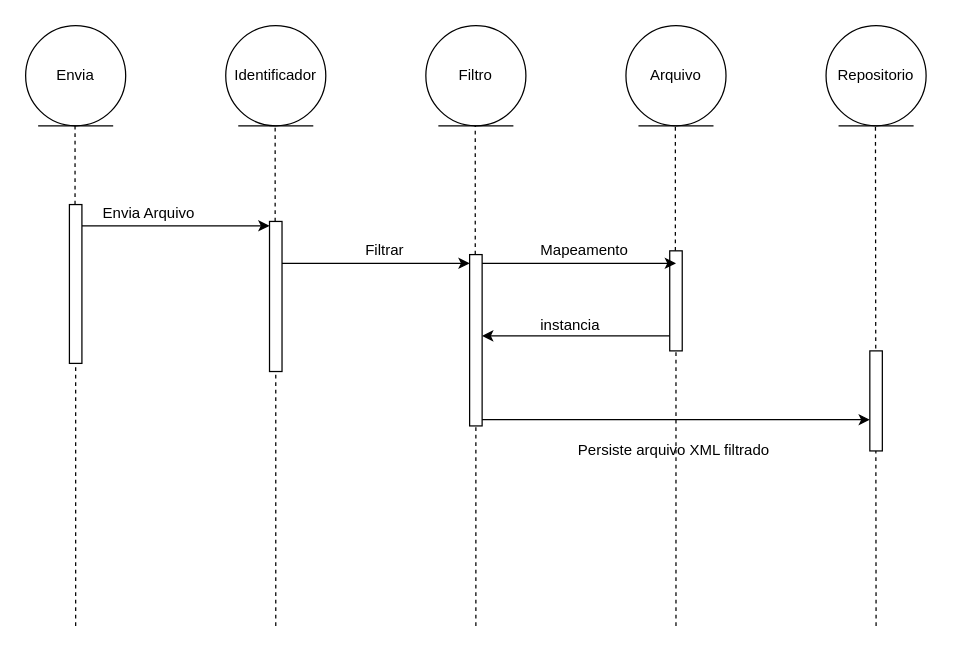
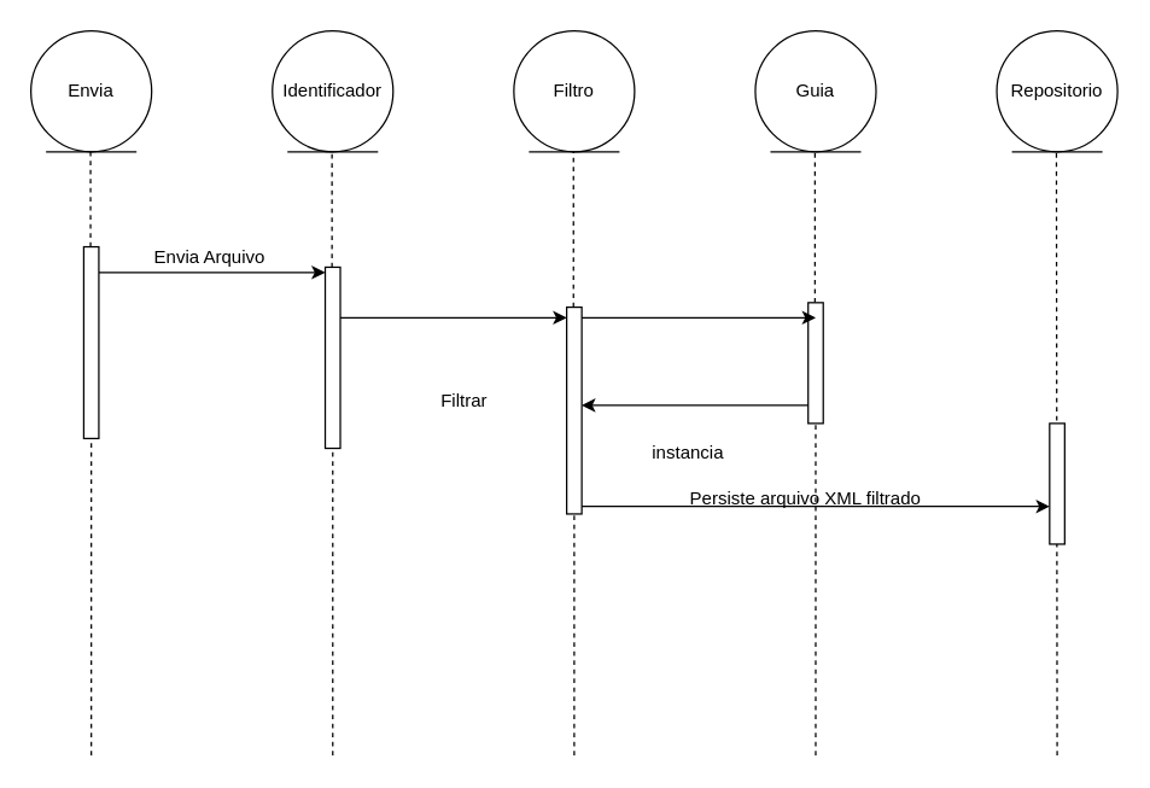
- <mxCell id="5" value="Arquivo" style="ellipse;shape=umlEntity;whiteSpace=wrap;html=1;" parent="1" vertex="1"><mxGeometry x="500" y="20" width="80" height="80" as="geometry" /></mxCell>
+ <mxCell id="5" value="Guia" style="ellipse;shape=umlEntity;whiteSpace=wrap;html=1;" parent="1" vertex="1"><mxGeometry x="500" y="20" width="80" height="80" as="geometry" /></mxCell>
- <mxCell id="17" value="Envia Arquivo" style="text;html=1;resizable=0;points=[];autosize=1;align=left;verticalAlign=top;spacingTop=-4;" vertex="1" parent="1"><mxGeometry x="80" y="160" width="90" height="20" as="geometry" /></mxCell>
+ <mxCell id="17" value="Envia Arquivo" style="text;html=1;resizable=0;points=[];autosize=1;align=left;verticalAlign=top;spacingTop=-4;" vertex="1" parent="1"><mxGeometry x="100" y="160" width="90" height="20" as="geometry" /></mxCell>
- <mxCell id="20" value="Filtrar" style="text;html=1;resizable=0;points=[];autosize=1;align=left;verticalAlign=top;spacingTop=-4;" vertex="1" parent="1"><mxGeometry x="290" y="190" width="50" height="20" as="geometry" /></mxCell>
+ <mxCell id="20" value="Filtrar" style="text;html=1;resizable=0;points=[];autosize=1;align=left;verticalAlign=top;spacingTop=-4;" vertex="1" parent="1"><mxGeometry x="290" y="255" width="50" height="20" as="geometry" /></mxCell>
- <mxCell id="21" value="Mapeamento" style="text;html=1;resizable=0;points=[];autosize=1;align=left;verticalAlign=top;spacingTop=-4;" vertex="1" parent="1"><mxGeometry x="430" y="190" width="90" height="20" as="geometry" /></mxCell>
- <mxCell id="23" value="instancia" style="text;html=1;resizable=0;points=[];autosize=1;align=left;verticalAlign=top;spacingTop=-4;" vertex="1" parent="1"><mxGeometry x="430" y="250" width="60" height="20" as="geometry" /></mxCell>
+ <mxCell id="23" value="instancia" style="text;html=1;resizable=0;points=[];autosize=1;align=left;verticalAlign=top;spacingTop=-4;" vertex="1" parent="1"><mxGeometry x="430" y="290" width="60" height="20" as="geometry" /></mxCell>
- <mxCell id="30" value="Persiste arquivo XML filtrado" style="text;html=1;resizable=0;points=[];autosize=1;align=left;verticalAlign=top;spacingTop=-4;" vertex="1" parent="1"><mxGeometry x="460" y="350" width="170" height="20" as="geometry" /></mxCell>
+ <mxCell id="30" value="Persiste arquivo XML filtrado" style="text;html=1;resizable=0;points=[];autosize=1;align=left;verticalAlign=top;spacingTop=-4;" vertex="1" parent="1"><mxGeometry x="455" y="320" width="170" height="20" as="geometry" /></mxCell>
